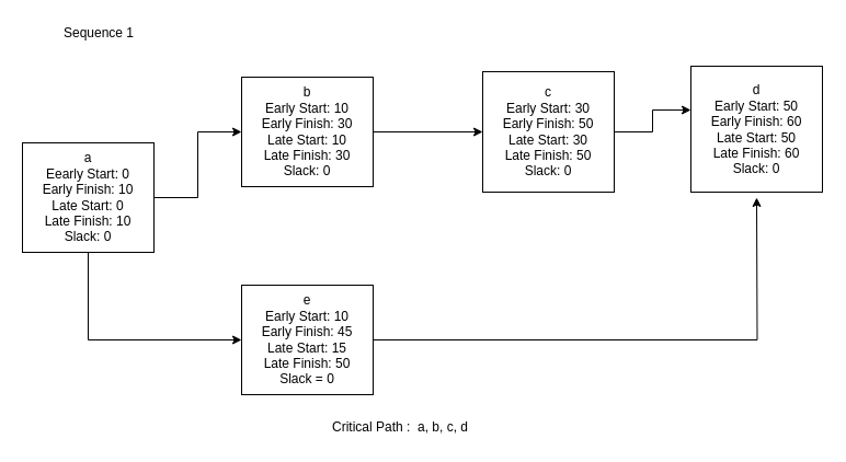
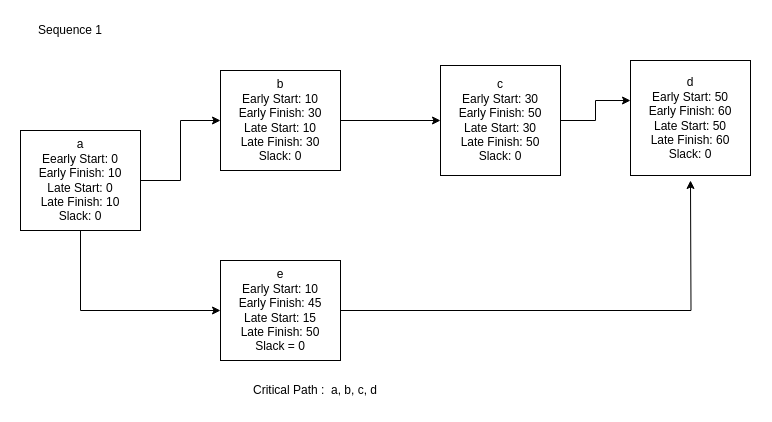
- <mxCell id="13" value="Sequence 1" style="text;html=1;strokeColor=none;fillColor=none;align=center;verticalAlign=middle;whiteSpace=wrap;rounded=0;" vertex="1" parent="1"><mxGeometry x="40" y="20" width="100" height="20" as="geometry" /></mxCell>
+ <mxCell id="13" value="Sequence 1" style="text;html=1;strokeColor=none;fillColor=none;align=center;verticalAlign=middle;whiteSpace=wrap;rounded=0;" vertex="1" parent="1"><mxGeometry x="20" y="20" width="100" height="20" as="geometry" /></mxCell>
- <mxCell id="12" value="Critical Path :&amp;nbsp; a, b, c, d" style="text;html=1;strokeColor=none;fillColor=none;align=center;verticalAlign=middle;whiteSpace=wrap;rounded=0;" vertex="1" parent="1"><mxGeometry x="70" y="380" width="590" height="20" as="geometry" /></mxCell>
+ <mxCell id="12" value="Critical Path :&amp;nbsp; a, b, c, d" style="text;html=1;strokeColor=none;fillColor=none;align=center;verticalAlign=middle;whiteSpace=wrap;rounded=0;" vertex="1" parent="1"><mxGeometry x="20" y="380" width="590" height="20" as="geometry" /></mxCell>
